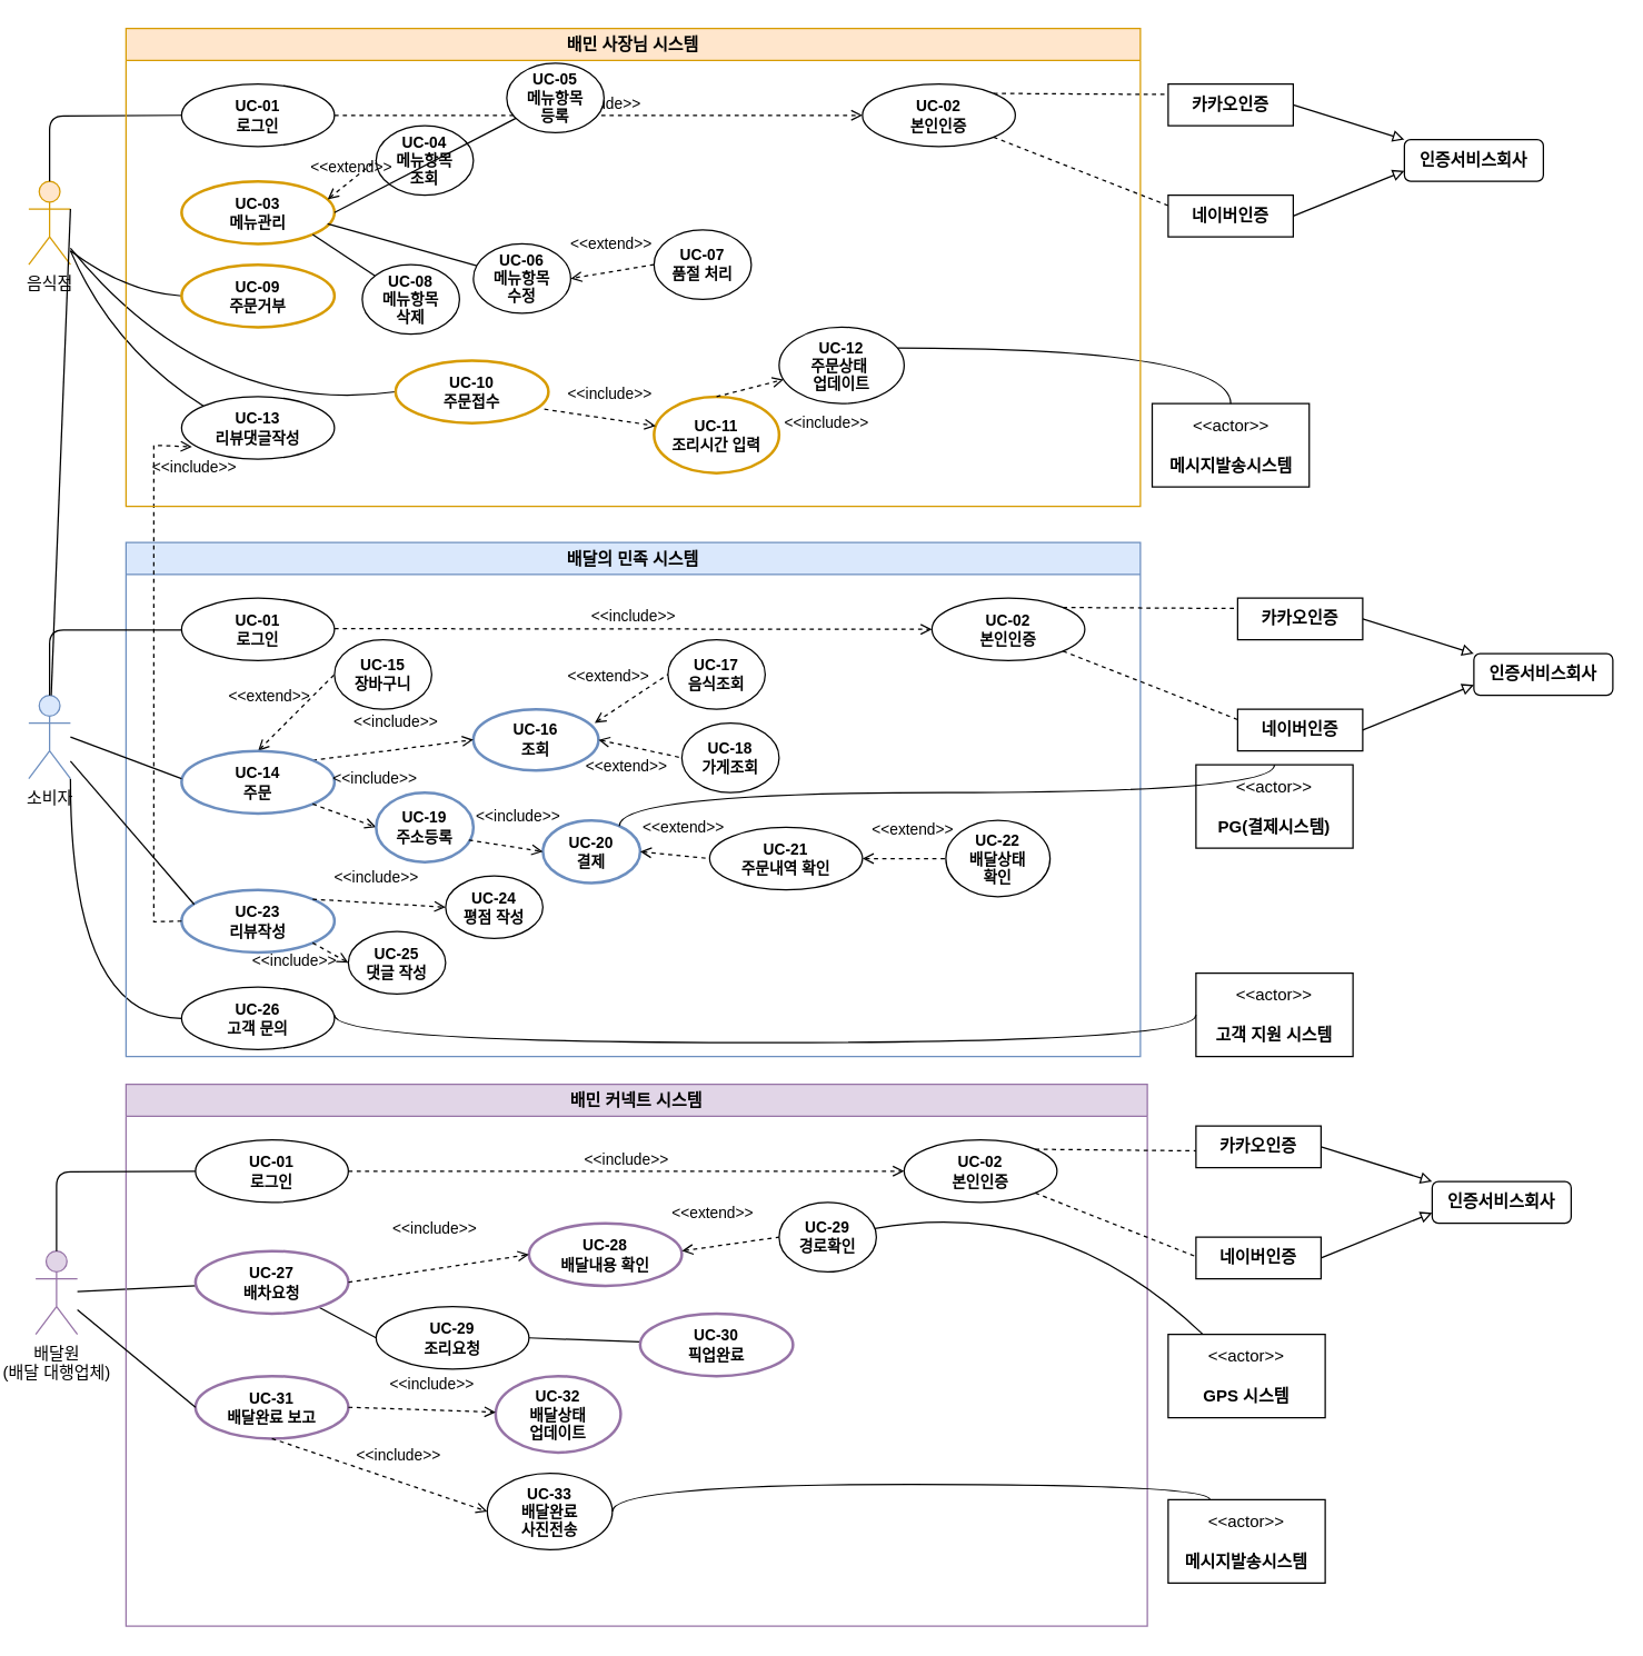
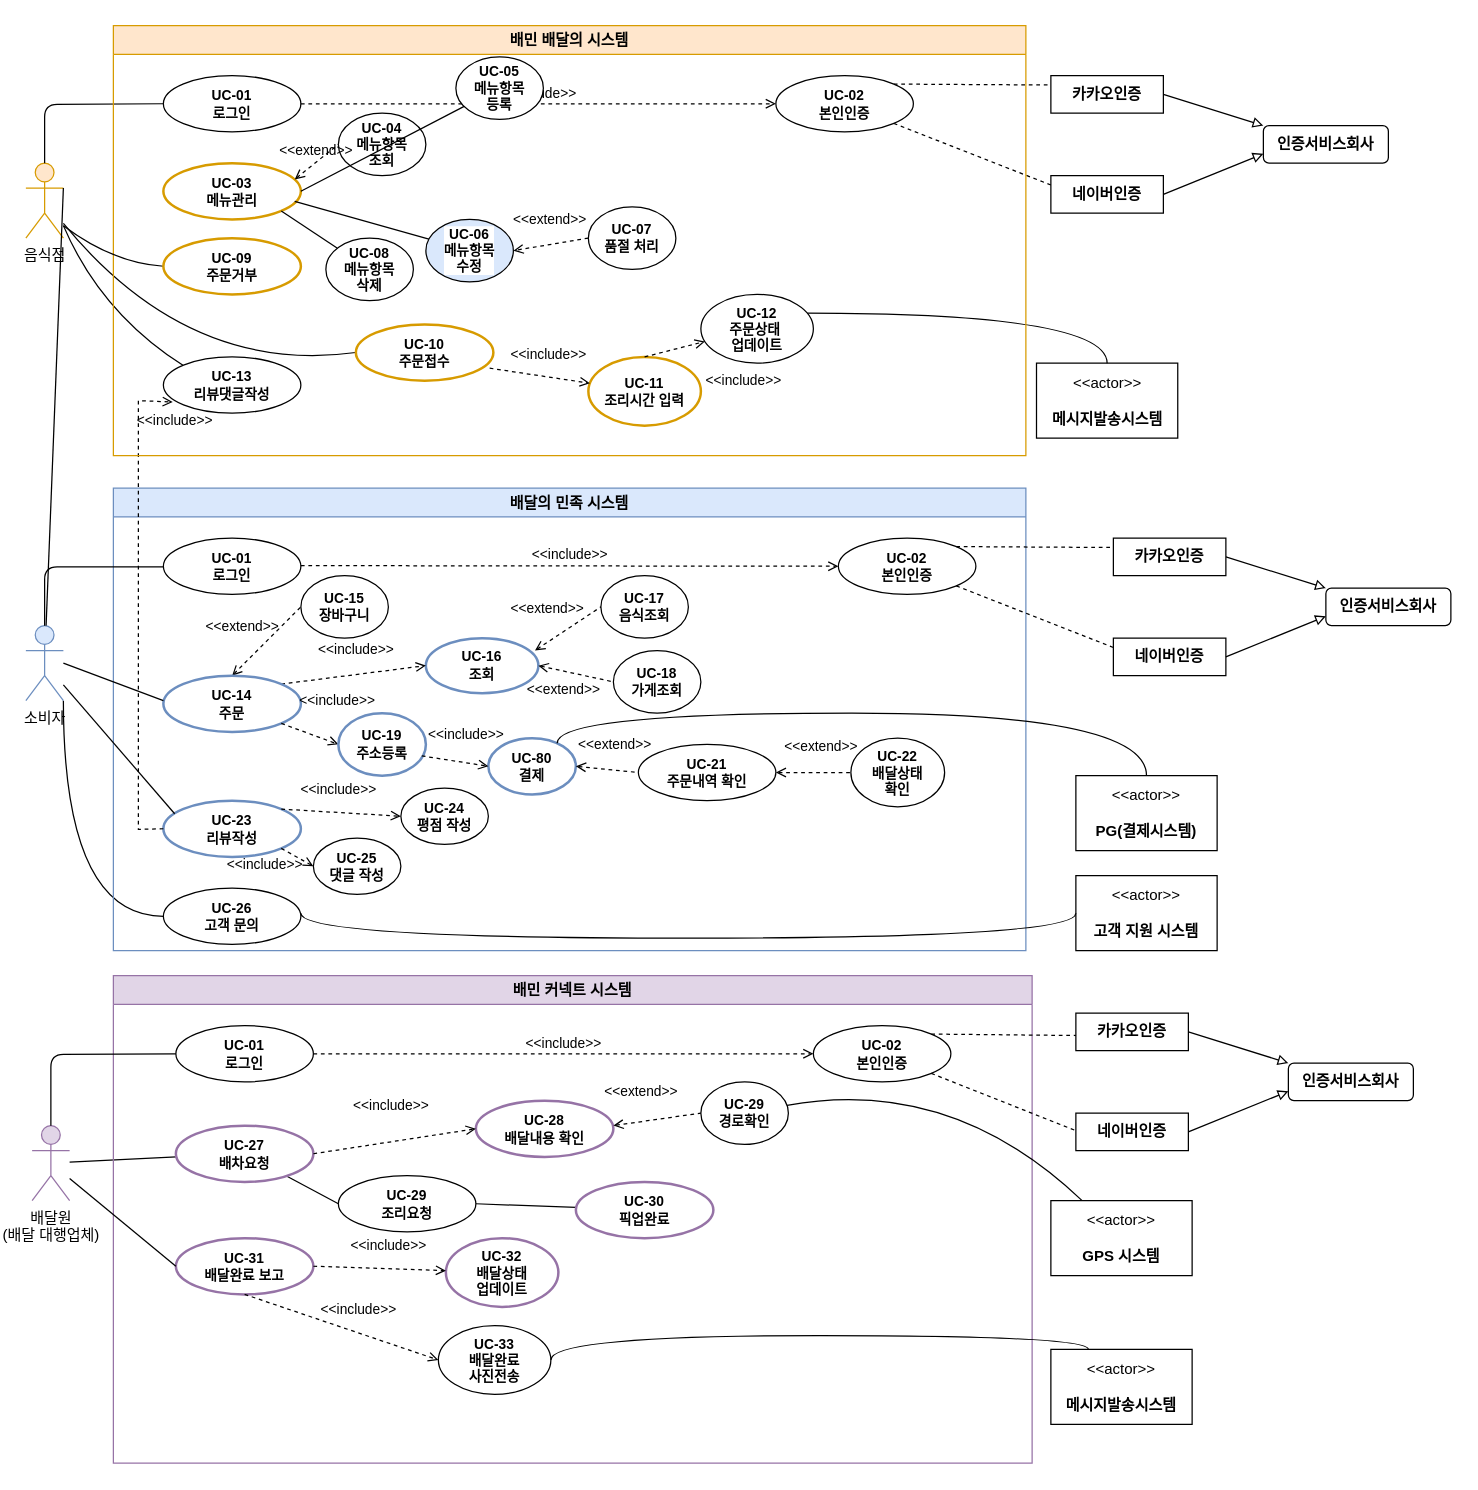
- <mxCell id="94" value="배민 사장님 시스템" style="swimlane;whiteSpace=wrap;html=1;fillColor=#ffe6cc;strokeColor=#d79b00;" vertex="1" parent="1"><mxGeometry x="90" y="20" width="730" height="344" as="geometry" /></mxCell>
+ <mxCell id="94" value="배민 배달의 시스템" style="swimlane;whiteSpace=wrap;html=1;fillColor=#ffe6cc;strokeColor=#d79b00;" vertex="1" parent="1"><mxGeometry x="90" y="20" width="730" height="344" as="geometry" /></mxCell>
- <mxCell id="109" value="&lt;div&gt;&lt;b&gt;UC-06&lt;/b&gt;&lt;/div&gt;&lt;div&gt;&lt;b&gt;메뉴항목&lt;/b&gt;&lt;/div&gt;&lt;div&gt;&lt;b&gt;수정&lt;/b&gt;&lt;/div&gt;" style="ellipse;whiteSpace=wrap;html=1;fontFamily=Helvetica;fontSize=11;fontColor=default;labelBackgroundColor=default;" vertex="1" parent="94"><mxGeometry x="250" y="155" width="70" height="50" as="geometry" /></mxCell>
+ <mxCell id="109" value="&lt;div&gt;&lt;b&gt;UC-06&lt;/b&gt;&lt;/div&gt;&lt;div&gt;&lt;b&gt;메뉴항목&lt;/b&gt;&lt;/div&gt;&lt;div&gt;&lt;b&gt;수정&lt;/b&gt;&lt;/div&gt;" style="ellipse;whiteSpace=wrap;html=1;fontFamily=Helvetica;fontSize=11;fontColor=default;labelBackgroundColor=default;fillColor=#dae8fc;" vertex="1" parent="94"><mxGeometry x="250" y="155" width="70" height="50" as="geometry" /></mxCell>
- <mxCell id="77" value="&amp;lt;&amp;lt;actor&amp;gt;&amp;gt;&lt;br&gt;&lt;br&gt;&lt;b&gt;PG(결제시스템)&lt;/b&gt;" style="html=1;align=center;verticalAlign=middle;dashed=0;whiteSpace=wrap;" vertex="1" parent="1"><mxGeometry x="860" y="550" width="113" height="60" as="geometry" /></mxCell>
+ <mxCell id="77" value="&amp;lt;&amp;lt;actor&amp;gt;&amp;gt;&lt;br&gt;&lt;br&gt;&lt;b&gt;PG(결제시스템)&lt;/b&gt;" style="html=1;align=center;verticalAlign=middle;dashed=0;whiteSpace=wrap;" vertex="1" parent="1"><mxGeometry x="860" y="620" width="113" height="60" as="geometry" /></mxCell>
- <mxCell id="45" value="&lt;div&gt;&lt;b&gt;UC-20&lt;/b&gt;&lt;/div&gt;&lt;b&gt;결제&lt;/b&gt;" style="ellipse;whiteSpace=wrap;html=1;fontFamily=Helvetica;fontSize=11;labelBackgroundColor=default;fillColor=none;strokeColor=#6c8ebf;strokeWidth=2;" vertex="1" parent="35"><mxGeometry x="300" y="200" width="70" height="45" as="geometry" /></mxCell>
+ <mxCell id="45" value="&lt;div&gt;&lt;b&gt;UC-80&lt;/b&gt;&lt;/div&gt;&lt;b&gt;결제&lt;/b&gt;" style="ellipse;whiteSpace=wrap;html=1;fontFamily=Helvetica;fontSize=11;labelBackgroundColor=default;fillColor=none;strokeColor=#6c8ebf;strokeWidth=2;" vertex="1" parent="35"><mxGeometry x="300" y="200" width="70" height="45" as="geometry" /></mxCell>
